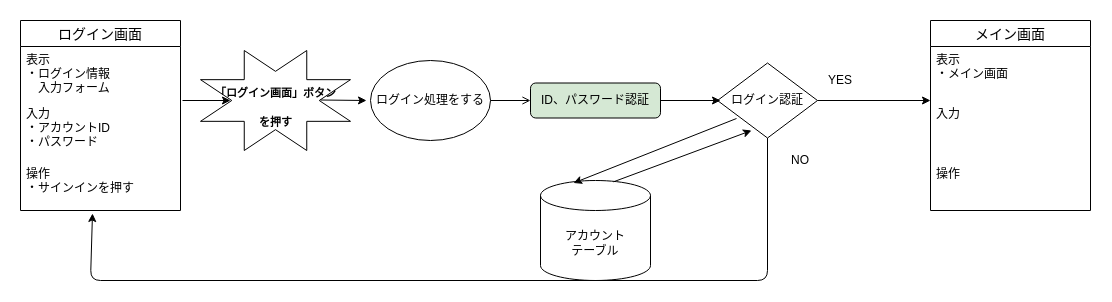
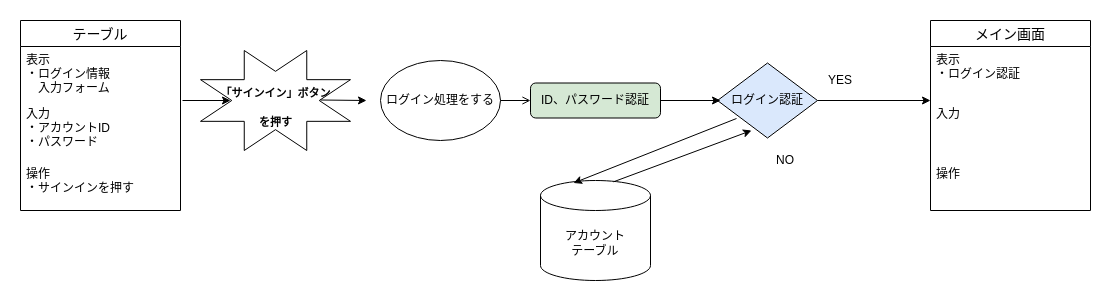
- <mxCell id="9" value="ログイン画面" style="swimlane;fontStyle=0;childLayout=stackLayout;horizontal=1;startSize=26;horizontalStack=0;resizeParent=1;resizeParentMax=0;resizeLast=0;collapsible=1;marginBottom=0;align=center;fontSize=14;strokeColor=#000000;strokeWidth=1;" parent="1" vertex="1"><mxGeometry x="20" y="20" width="160" height="190" as="geometry" /></mxCell>
+ <mxCell id="9" value="テーブル" style="swimlane;fontStyle=0;childLayout=stackLayout;horizontal=1;startSize=26;horizontalStack=0;resizeParent=1;resizeParentMax=0;resizeLast=0;collapsible=1;marginBottom=0;align=center;fontSize=14;strokeColor=#000000;strokeWidth=1;" parent="1" vertex="1"><mxGeometry x="20" y="20" width="160" height="190" as="geometry" /></mxCell>
- <mxCell id="22" value="表示&#10;・メイン画面&#10;　" style="text;strokeColor=none;fillColor=none;spacingLeft=4;spacingRight=4;overflow=hidden;rotatable=0;points=[[0,0.5],[1,0.5]];portConstraint=eastwest;fontSize=12;" parent="21" vertex="1"><mxGeometry y="26" width="160" height="54" as="geometry" /></mxCell>
+ <mxCell id="22" value="表示&#10;・ログイン認証&#10;　" style="text;strokeColor=none;fillColor=none;spacingLeft=4;spacingRight=4;overflow=hidden;rotatable=0;points=[[0,0.5],[1,0.5]];portConstraint=eastwest;fontSize=12;" parent="21" vertex="1"><mxGeometry y="26" width="160" height="54" as="geometry" /></mxCell>
- <mxCell id="7" value="ログイン処理をする" style="ellipse;whiteSpace=wrap;html=1;strokeColor=#000000;strokeWidth=1;" parent="1" vertex="1"><mxGeometry x="370" y="60" width="120" height="80" as="geometry" /></mxCell>
+ <mxCell id="7" value="ログイン処理をする" style="ellipse;whiteSpace=wrap;html=1;strokeColor=#000000;strokeWidth=1;" parent="1" vertex="1"><mxGeometry x="380" y="60" width="120" height="80" as="geometry" /></mxCell>
- <mxCell id="15" value="ログイン認証" style="rhombus;whiteSpace=wrap;html=1;" vertex="1" parent="1"><mxGeometry x="717" y="62.5" width="100" height="75" as="geometry" /></mxCell>
+ <mxCell id="15" value="ログイン認証" style="rhombus;whiteSpace=wrap;html=1;fillColor=#dae8fc;" vertex="1" parent="1"><mxGeometry x="717" y="62.5" width="100" height="75" as="geometry" /></mxCell>
- <mxCell id="5" value="&lt;font style=&quot;font-size: 11px&quot;&gt;「ログイン画面」ボタン&lt;br&gt;を押す&lt;/font&gt;" style="text;strokeColor=none;fillColor=none;html=1;fontSize=24;fontStyle=1;verticalAlign=middle;align=center;" parent="3" vertex="1"><mxGeometry x="30" y="35" width="90" height="35" as="geometry" /></mxCell>
+ <mxCell id="5" value="&lt;font style=&quot;font-size: 11px&quot;&gt;「サインイン」ボタン&lt;br&gt;を押す&lt;/font&gt;" style="text;strokeColor=none;fillColor=none;html=1;fontSize=24;fontStyle=1;verticalAlign=middle;align=center;" parent="3" vertex="1"><mxGeometry x="30" y="35" width="90" height="35" as="geometry" /></mxCell>
- <mxCell id="20" value="NO" style="text;html=1;strokeColor=none;fillColor=none;align=center;verticalAlign=middle;whiteSpace=wrap;rounded=0;" vertex="1" parent="1"><mxGeometry x="780" y="150" width="40" height="20" as="geometry" /></mxCell>
+ <mxCell id="20" value="NO" style="text;html=1;strokeColor=none;fillColor=none;align=center;verticalAlign=middle;whiteSpace=wrap;rounded=0;" vertex="1" parent="1"><mxGeometry x="765" y="150" width="40" height="20" as="geometry" /></mxCell>
- <mxCell id="19" value="" style="endArrow=classic;html=1;exitX=0.5;exitY=1;exitDx=0;exitDy=0;entryX=0.45;entryY=1.06;entryDx=0;entryDy=0;entryPerimeter=0;" edge="1" parent="1" source="15" target="12"><mxGeometry width="50" height="50" relative="1" as="geometry"><mxPoint x="690" y="240" as="sourcePoint" /><mxPoint x="10" y="280" as="targetPoint" /><Array as="points"><mxPoint x="767" y="280" /><mxPoint x="90" y="280" /></Array></mxGeometry></mxCell>
